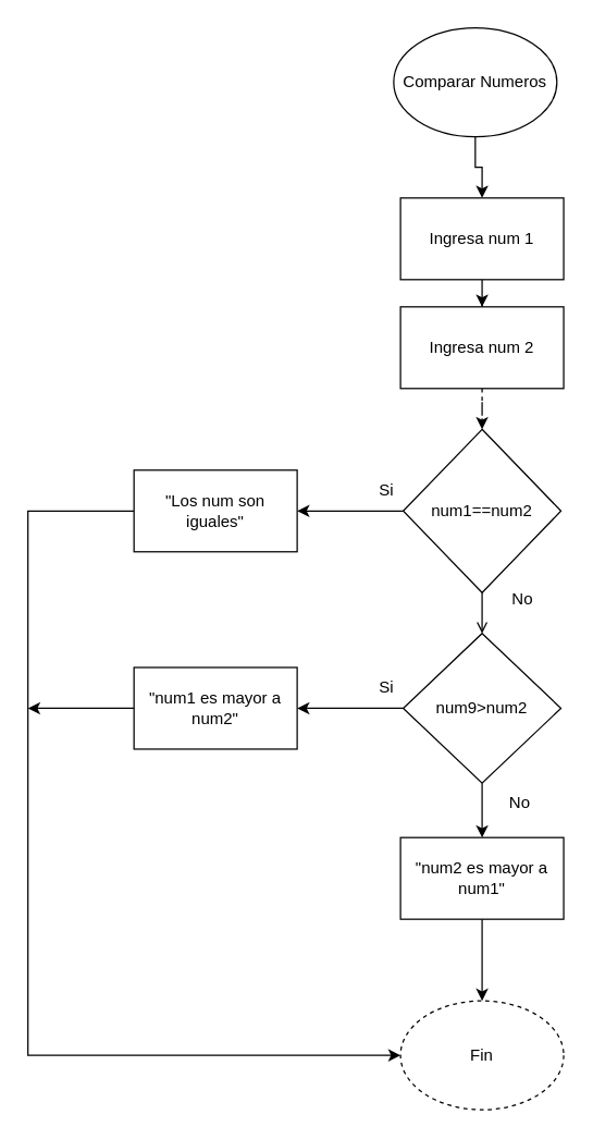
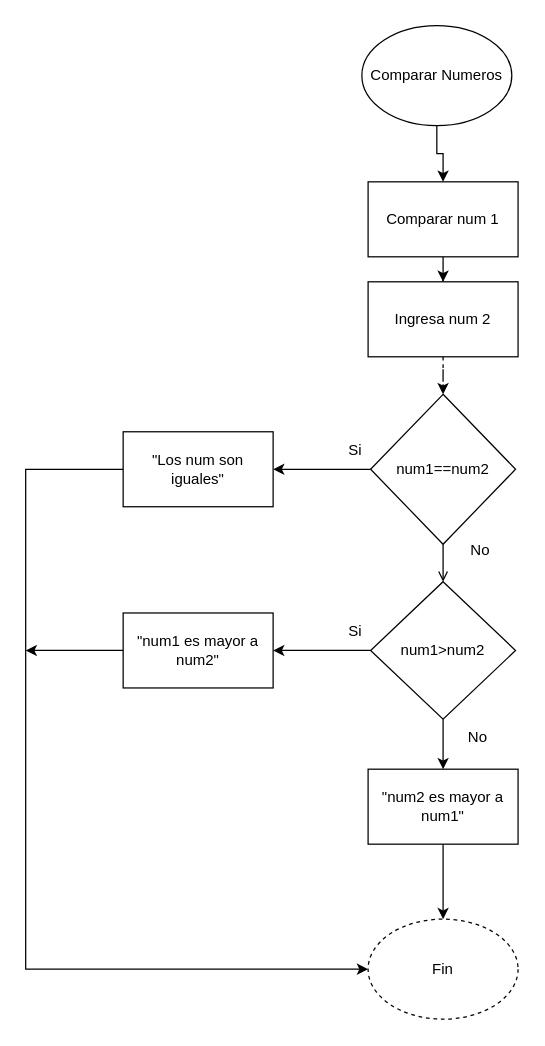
- <mxCell id="5" value="Ingresa num 1" style="whiteSpace=wrap;html=1;" vertex="1" parent="1"><mxGeometry x="294" y="145" width="120" height="60" as="geometry" /></mxCell>
+ <mxCell id="5" value="Comparar num 1" style="whiteSpace=wrap;html=1;" vertex="1" parent="1"><mxGeometry x="294" y="145" width="120" height="60" as="geometry" /></mxCell>
- <mxCell id="15" value="num9&amp;gt;num2" style="rhombus;whiteSpace=wrap;html=1;" vertex="1" parent="1"><mxGeometry x="296" y="465" width="116" height="110" as="geometry" /></mxCell>
+ <mxCell id="15" value="num1&amp;gt;num2" style="rhombus;whiteSpace=wrap;html=1;" vertex="1" parent="1"><mxGeometry x="296" y="465" width="116" height="110" as="geometry" /></mxCell>
